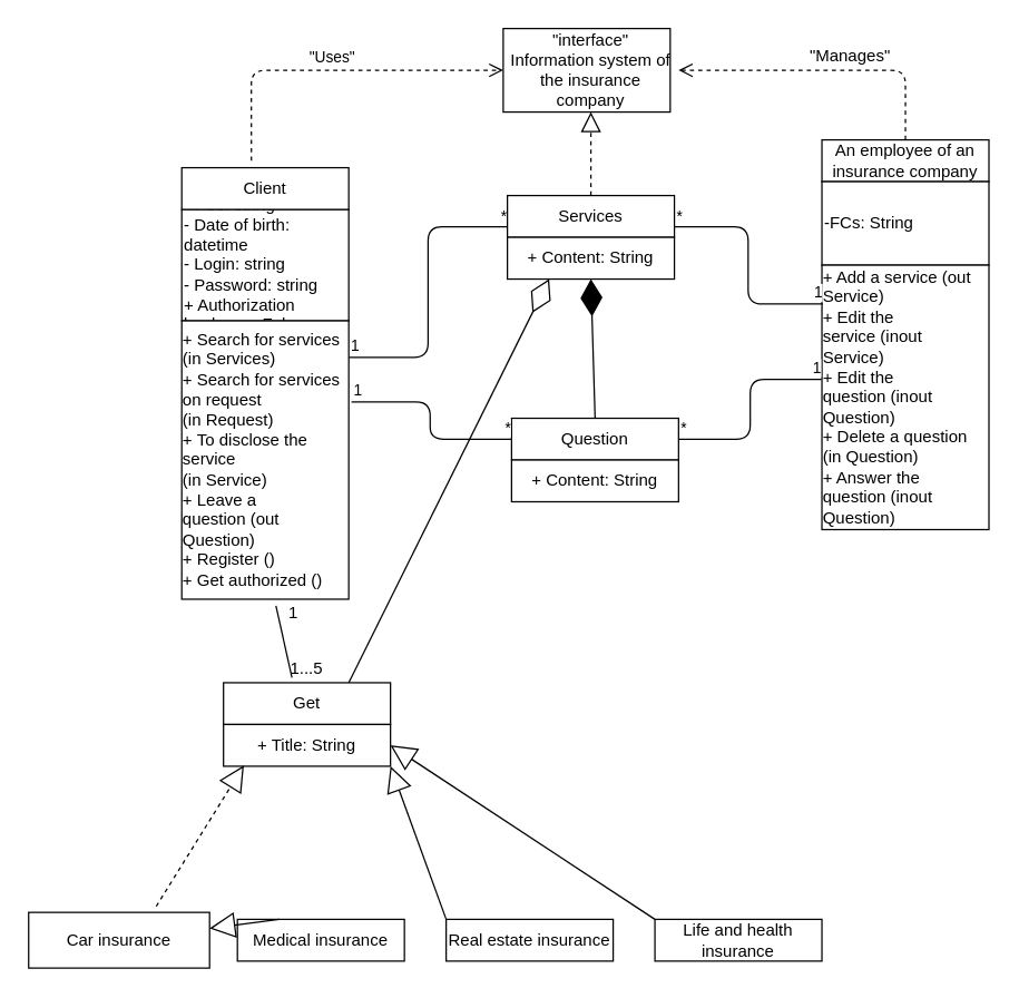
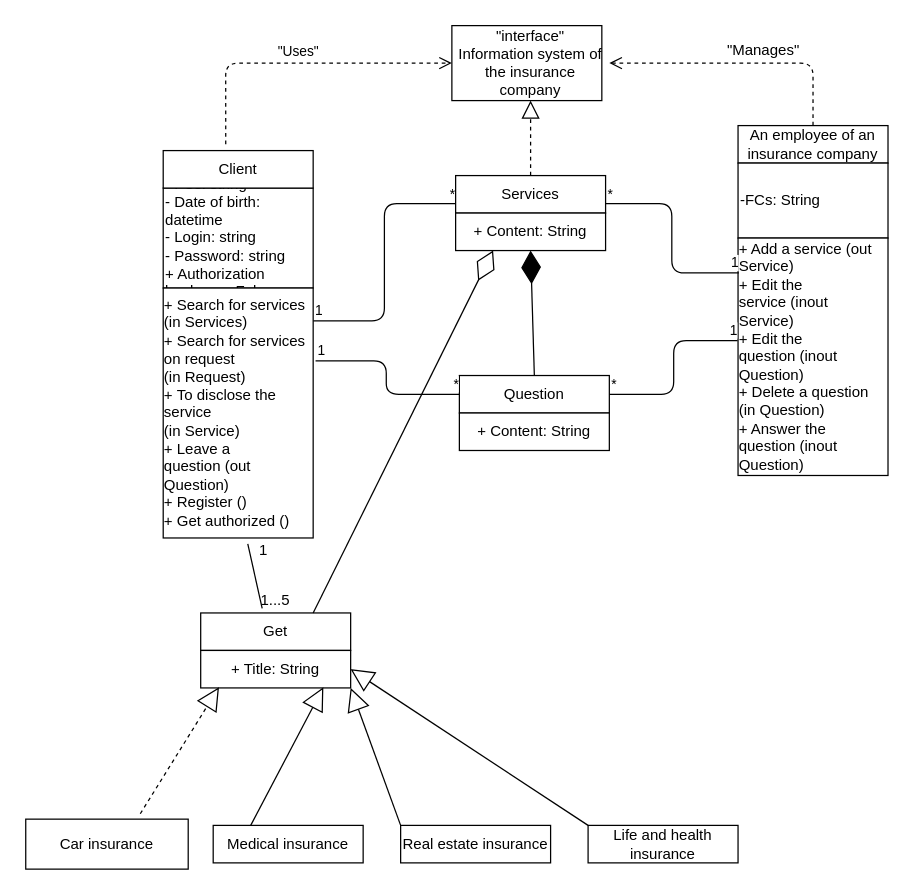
- <mxCell id="44" value="" style="endArrow=block;endSize=16;endFill=0;html=1;exitX=0.25;exitY=0;exitDx=0;exitDy=0;" parent="1" source="15" target="16" edge="1"><mxGeometry width="160" relative="1" as="geometry"><mxPoint x="410" y="537.5" as="sourcePoint" /><mxPoint x="310" y="542.5" as="targetPoint" /></mxGeometry></mxCell>
+ <mxCell id="44" value="" style="endArrow=block;endSize=16;endFill=0;html=1;exitX=0.25;exitY=0;exitDx=0;exitDy=0;entryX=0.818;entryY=0.981;entryDx=0;entryDy=0;entryPerimeter=0;" parent="1" source="15" target="13" edge="1"><mxGeometry width="160" relative="1" as="geometry"><mxPoint x="410" y="537.5" as="sourcePoint" /><mxPoint x="310" y="542.5" as="targetPoint" /></mxGeometry></mxCell>
